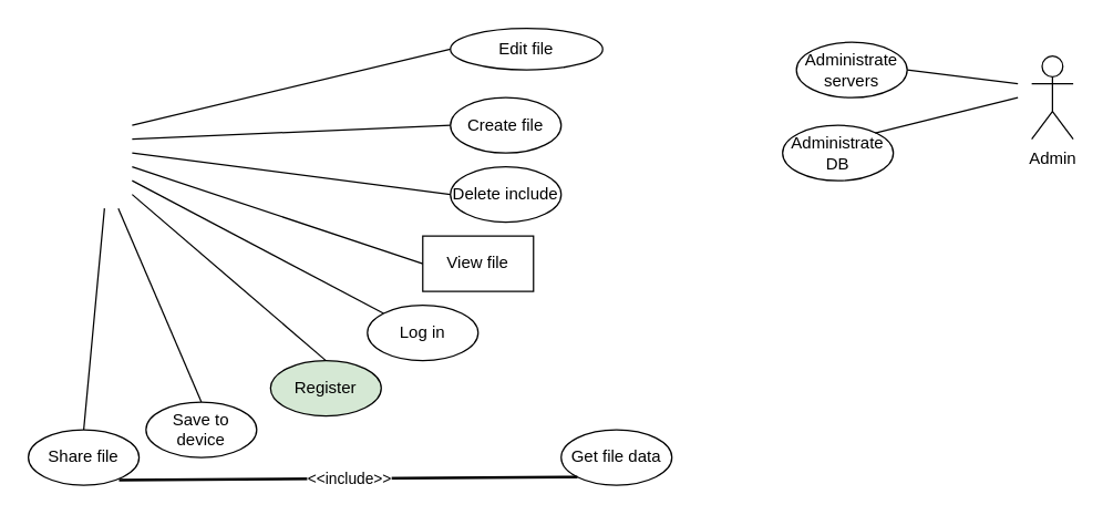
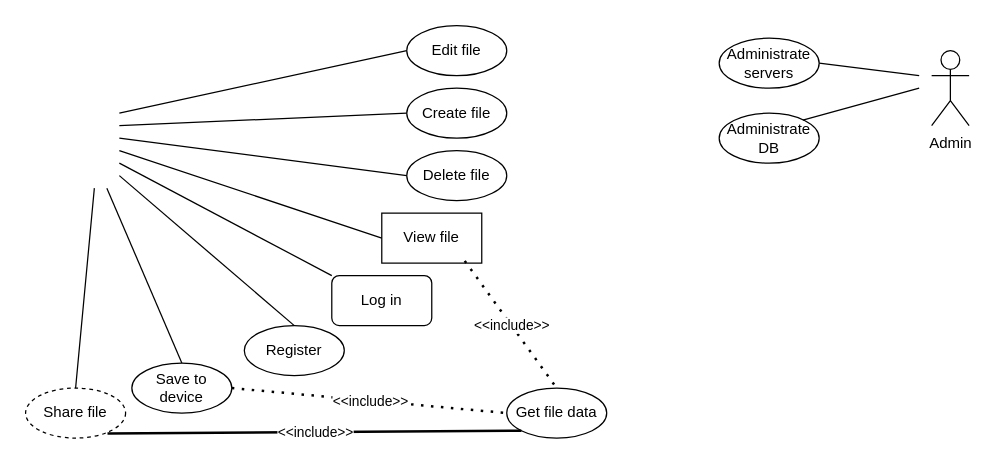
- <mxCell id="2" value="Edit file" style="ellipse;whiteSpace=wrap;html=1;" vertex="1" parent="1"><mxGeometry x="325" y="20" width="110" height="30" as="geometry" /></mxCell>
+ <mxCell id="2" value="Edit file" style="ellipse;whiteSpace=wrap;html=1;" vertex="1" parent="1"><mxGeometry x="325" y="20" width="80" height="40" as="geometry" /></mxCell>
- <mxCell id="27" value="Administrate DB" style="ellipse;whiteSpace=wrap;html=1;" vertex="1" parent="1"><mxGeometry x="565" y="90" width="80" height="40" as="geometry" /></mxCell>
+ <mxCell id="27" value="Administrate DB" style="ellipse;whiteSpace=wrap;html=1;" vertex="1" parent="1"><mxGeometry x="575" y="90" width="80" height="40" as="geometry" /></mxCell>
- <mxCell id="4" value="Delete include" style="ellipse;whiteSpace=wrap;html=1;" vertex="1" parent="1"><mxGeometry x="325" y="120" width="80" height="40" as="geometry" /></mxCell>
+ <mxCell id="4" value="Delete file" style="ellipse;whiteSpace=wrap;html=1;" vertex="1" parent="1"><mxGeometry x="325" y="120" width="80" height="40" as="geometry" /></mxCell>
- <mxCell id="5" value="Log in" style="ellipse;whiteSpace=wrap;html=1;" vertex="1" parent="1"><mxGeometry x="265" y="220" width="80" height="40" as="geometry" /></mxCell>
+ <mxCell id="5" value="Log in" style="whiteSpace=wrap;html=1;rounded=1;" vertex="1" parent="1"><mxGeometry x="265" y="220" width="80" height="40" as="geometry" /></mxCell>
+ <mxCell id="19" value="" style="endArrow=none;dashed=1;html=1;dashPattern=1 3;strokeWidth=2;rounded=0;exitX=0.83;exitY=0.955;exitDx=0;exitDy=0;exitPerimeter=0;entryX=0.5;entryY=0;entryDx=0;entryDy=0;" edge="1" parent="1" source="17" target="16"><mxGeometry width="50" height="50" relative="1" as="geometry"><mxPoint x="325" y="360" as="sourcePoint" /><mxPoint x="375" y="310" as="targetPoint" /></mxGeometry></mxCell>
+ <mxCell id="20" value="&amp;lt;&amp;lt;include&amp;gt;&amp;gt;" style="edgeLabel;html=1;align=center;verticalAlign=middle;resizable=0;points=[];" vertex="1" connectable="0" parent="19"><mxGeometry x="0.005" relative="1" as="geometry"><mxPoint as="offset" /></mxGeometry></mxCell>
- <mxCell id="6" value="Register" style="ellipse;whiteSpace=wrap;html=1;fillColor=#d5e8d4;" vertex="1" parent="1"><mxGeometry x="195" y="260" width="80" height="40" as="geometry" /></mxCell>
+ <mxCell id="6" value="Register" style="ellipse;whiteSpace=wrap;html=1;" vertex="1" parent="1"><mxGeometry x="195" y="260" width="80" height="40" as="geometry" /></mxCell>
+ <mxCell id="21" value="" style="endArrow=none;dashed=1;html=1;dashPattern=1 3;strokeWidth=2;rounded=0;exitX=1;exitY=0.5;exitDx=0;exitDy=0;entryX=0;entryY=0.5;entryDx=0;entryDy=0;" edge="1" parent="1" source="7" target="16"><mxGeometry width="50" height="50" relative="1" as="geometry"><mxPoint x="165" y="330" as="sourcePoint" /><mxPoint x="239" y="432" as="targetPoint" /></mxGeometry></mxCell>
+ <mxCell id="22" value="&amp;lt;&amp;lt;include&amp;gt;&amp;gt;" style="edgeLabel;html=1;align=center;verticalAlign=middle;resizable=0;points=[];" vertex="1" connectable="0" parent="21"><mxGeometry x="0.005" relative="1" as="geometry"><mxPoint as="offset" /></mxGeometry></mxCell>
- <mxCell id="8" value="Share file" style="ellipse;whiteSpace=wrap;html=1;" vertex="1" parent="1"><mxGeometry x="20" y="310" width="80" height="40" as="geometry" /></mxCell>
+ <mxCell id="8" value="Share file" style="ellipse;whiteSpace=wrap;html=1;dashed=1;" vertex="1" parent="1"><mxGeometry x="20" y="310" width="80" height="40" as="geometry" /></mxCell>
